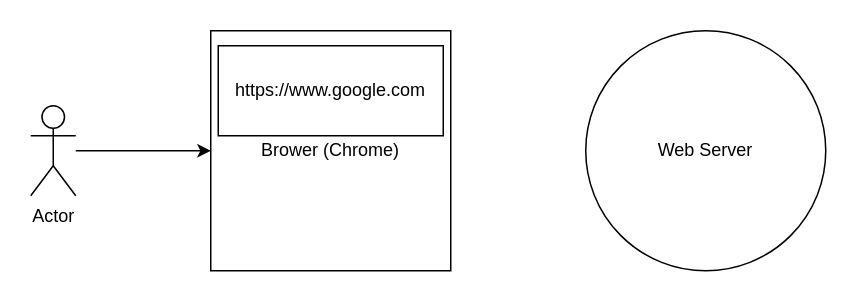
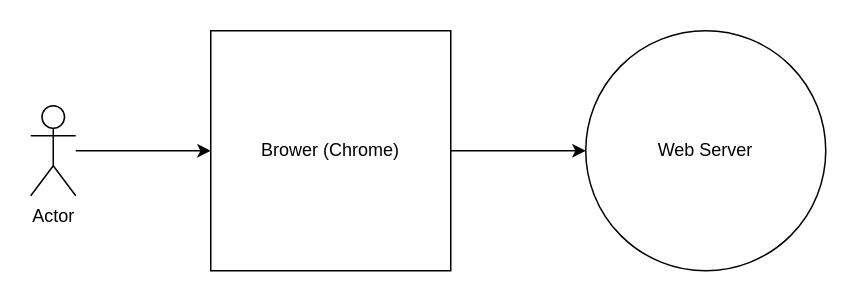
- <mxCell id="7" value="https://www.google.com" style="rounded=0;whiteSpace=wrap;html=1;" vertex="1" parent="1"><mxGeometry x="145" y="30" width="150" height="60" as="geometry" /></mxCell>
+ <mxCell id="2" value="" style="edgeStyle=none;html=1;" edge="1" parent="1" source="3" target="6"><mxGeometry relative="1" as="geometry" /></mxCell>
